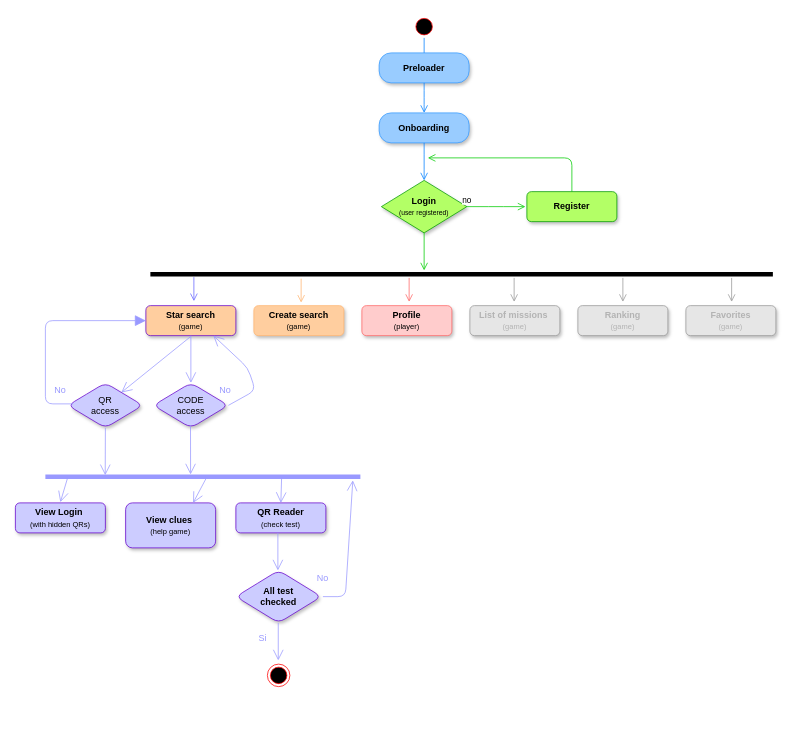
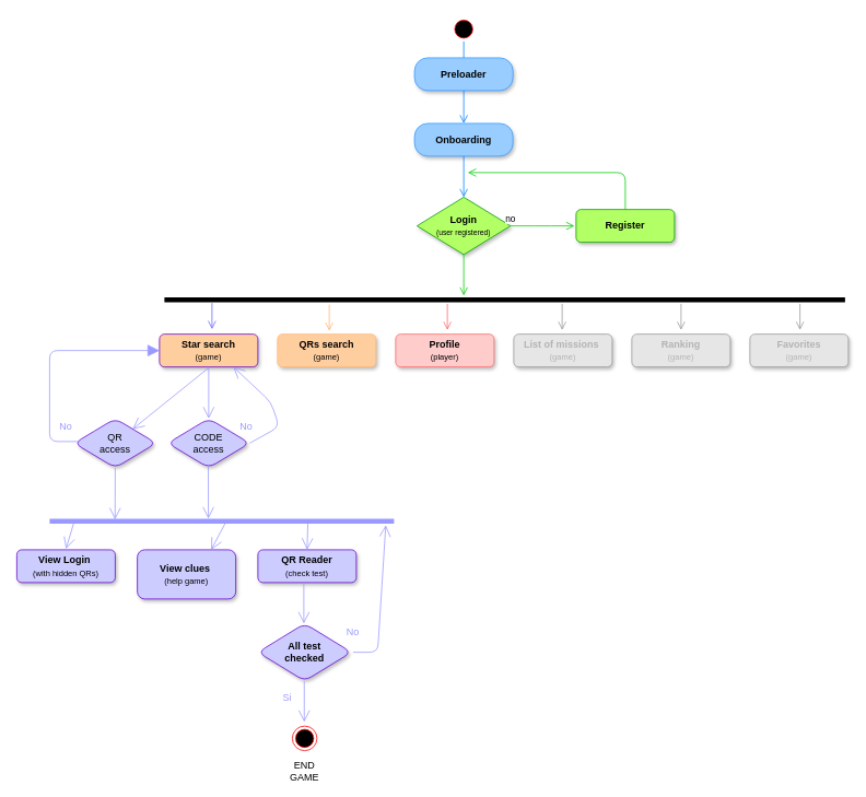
- <mxCell id="16" value="&lt;b&gt;Create search&lt;/b&gt; &lt;br&gt;&lt;font style=&quot;font-size: 10px&quot;&gt;(game)&lt;/font&gt;" style="rounded=1;whiteSpace=wrap;html=1;fontColor=#000000;shadow=1;sketch=0;glass=0;fillColor=#FFCE9F;strokeColor=#FFB570;" vertex="1" parent="1"><mxGeometry x="338" y="407" width="120" height="40" as="geometry" /></mxCell>
+ <mxCell id="16" value="&lt;b&gt;QRs search&lt;/b&gt; &lt;br&gt;&lt;font style=&quot;font-size: 10px&quot;&gt;(game)&lt;/font&gt;" style="rounded=1;whiteSpace=wrap;html=1;fontColor=#000000;shadow=1;sketch=0;glass=0;fillColor=#FFCE9F;strokeColor=#FFB570;" vertex="1" parent="1"><mxGeometry x="338" y="407" width="120" height="40" as="geometry" /></mxCell>
+ <mxCell id="49" value="&lt;font color=&quot;#000000&quot;&gt;END GAME&lt;/font&gt;" style="text;html=1;strokeColor=none;fillColor=none;align=center;verticalAlign=middle;whiteSpace=wrap;rounded=0;shadow=1;glass=0;sketch=0;fontColor=#9933FF;" vertex="1" parent="1"><mxGeometry x="351" y="930" width="40" height="20" as="geometry" /></mxCell>
